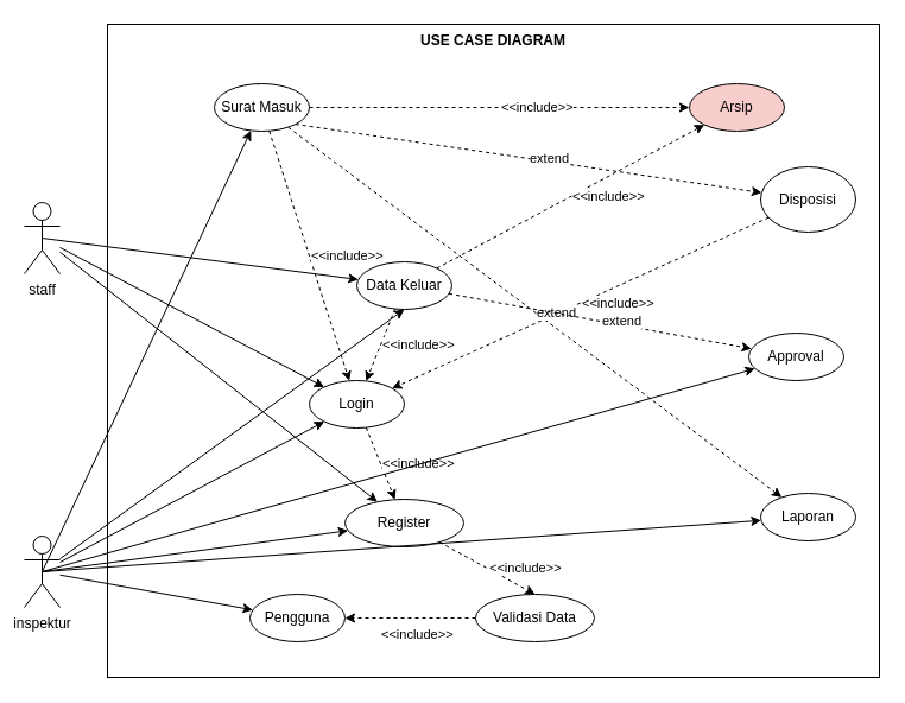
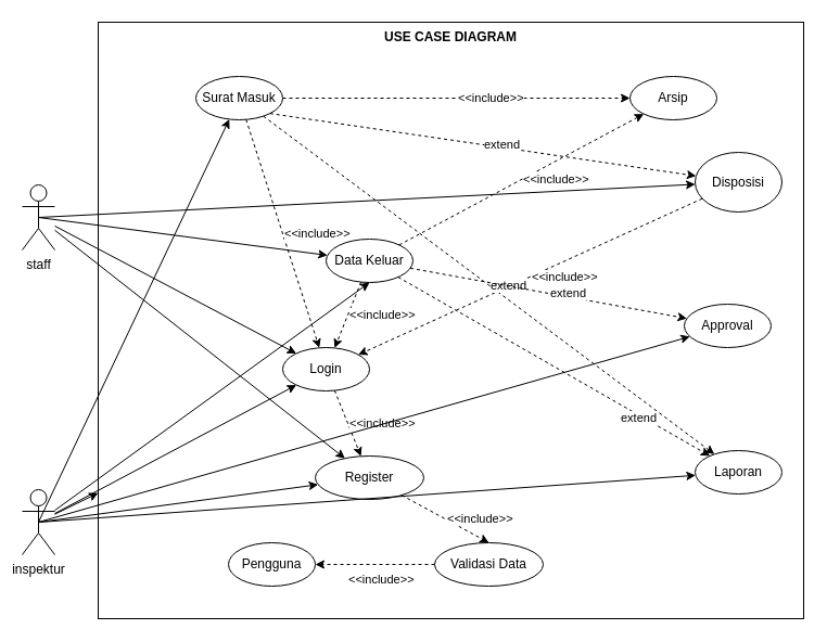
- <mxCell id="17" value="Arsip" style="ellipse;whiteSpace=wrap;html=1;fillColor=#f8cecc;" vertex="1" parent="1"><mxGeometry x="580" y="70" width="80" height="40" as="geometry" /></mxCell>
+ <mxCell id="17" value="Arsip" style="ellipse;whiteSpace=wrap;html=1;" vertex="1" parent="1"><mxGeometry x="580" y="70" width="80" height="40" as="geometry" /></mxCell>
+ <mxCell id="18" style="rounded=0;orthogonalLoop=1;jettySize=auto;html=1;exitX=0.5;exitY=0.5;exitDx=0;exitDy=0;exitPerimeter=0;" edge="1" parent="1" source="4" target="16"><mxGeometry relative="1" as="geometry"><mxPoint x="450" y="252" as="sourcePoint" /><mxPoint x="629" y="210" as="targetPoint" /></mxGeometry></mxCell>
+ <mxCell id="33" value="extend" style="endArrow=classic;html=1;rounded=0;dashed=1;align=left;" edge="1" parent="1" source="14" target="25"><mxGeometry x="0.457" y="-11" width="50" height="50" relative="1" as="geometry"><mxPoint x="448" y="98" as="sourcePoint" /><mxPoint x="682" y="332" as="targetPoint" /><mxPoint as="offset" /></mxGeometry></mxCell>
- <mxCell id="28" style="rounded=0;orthogonalLoop=1;jettySize=auto;html=1;" edge="1" parent="1" source="7" target="24"><mxGeometry relative="1" as="geometry"><mxPoint x="80" y="569" as="sourcePoint" /><mxPoint x="272" y="365" as="targetPoint" /></mxGeometry></mxCell>
+ <mxCell id="28" style="rounded=0;orthogonalLoop=1;jettySize=auto;html=1;" edge="1" parent="1" source="7" target="37"><mxGeometry relative="1" as="geometry"><mxPoint x="80" y="569" as="sourcePoint" /><mxPoint x="272" y="365" as="targetPoint" /></mxGeometry></mxCell>
